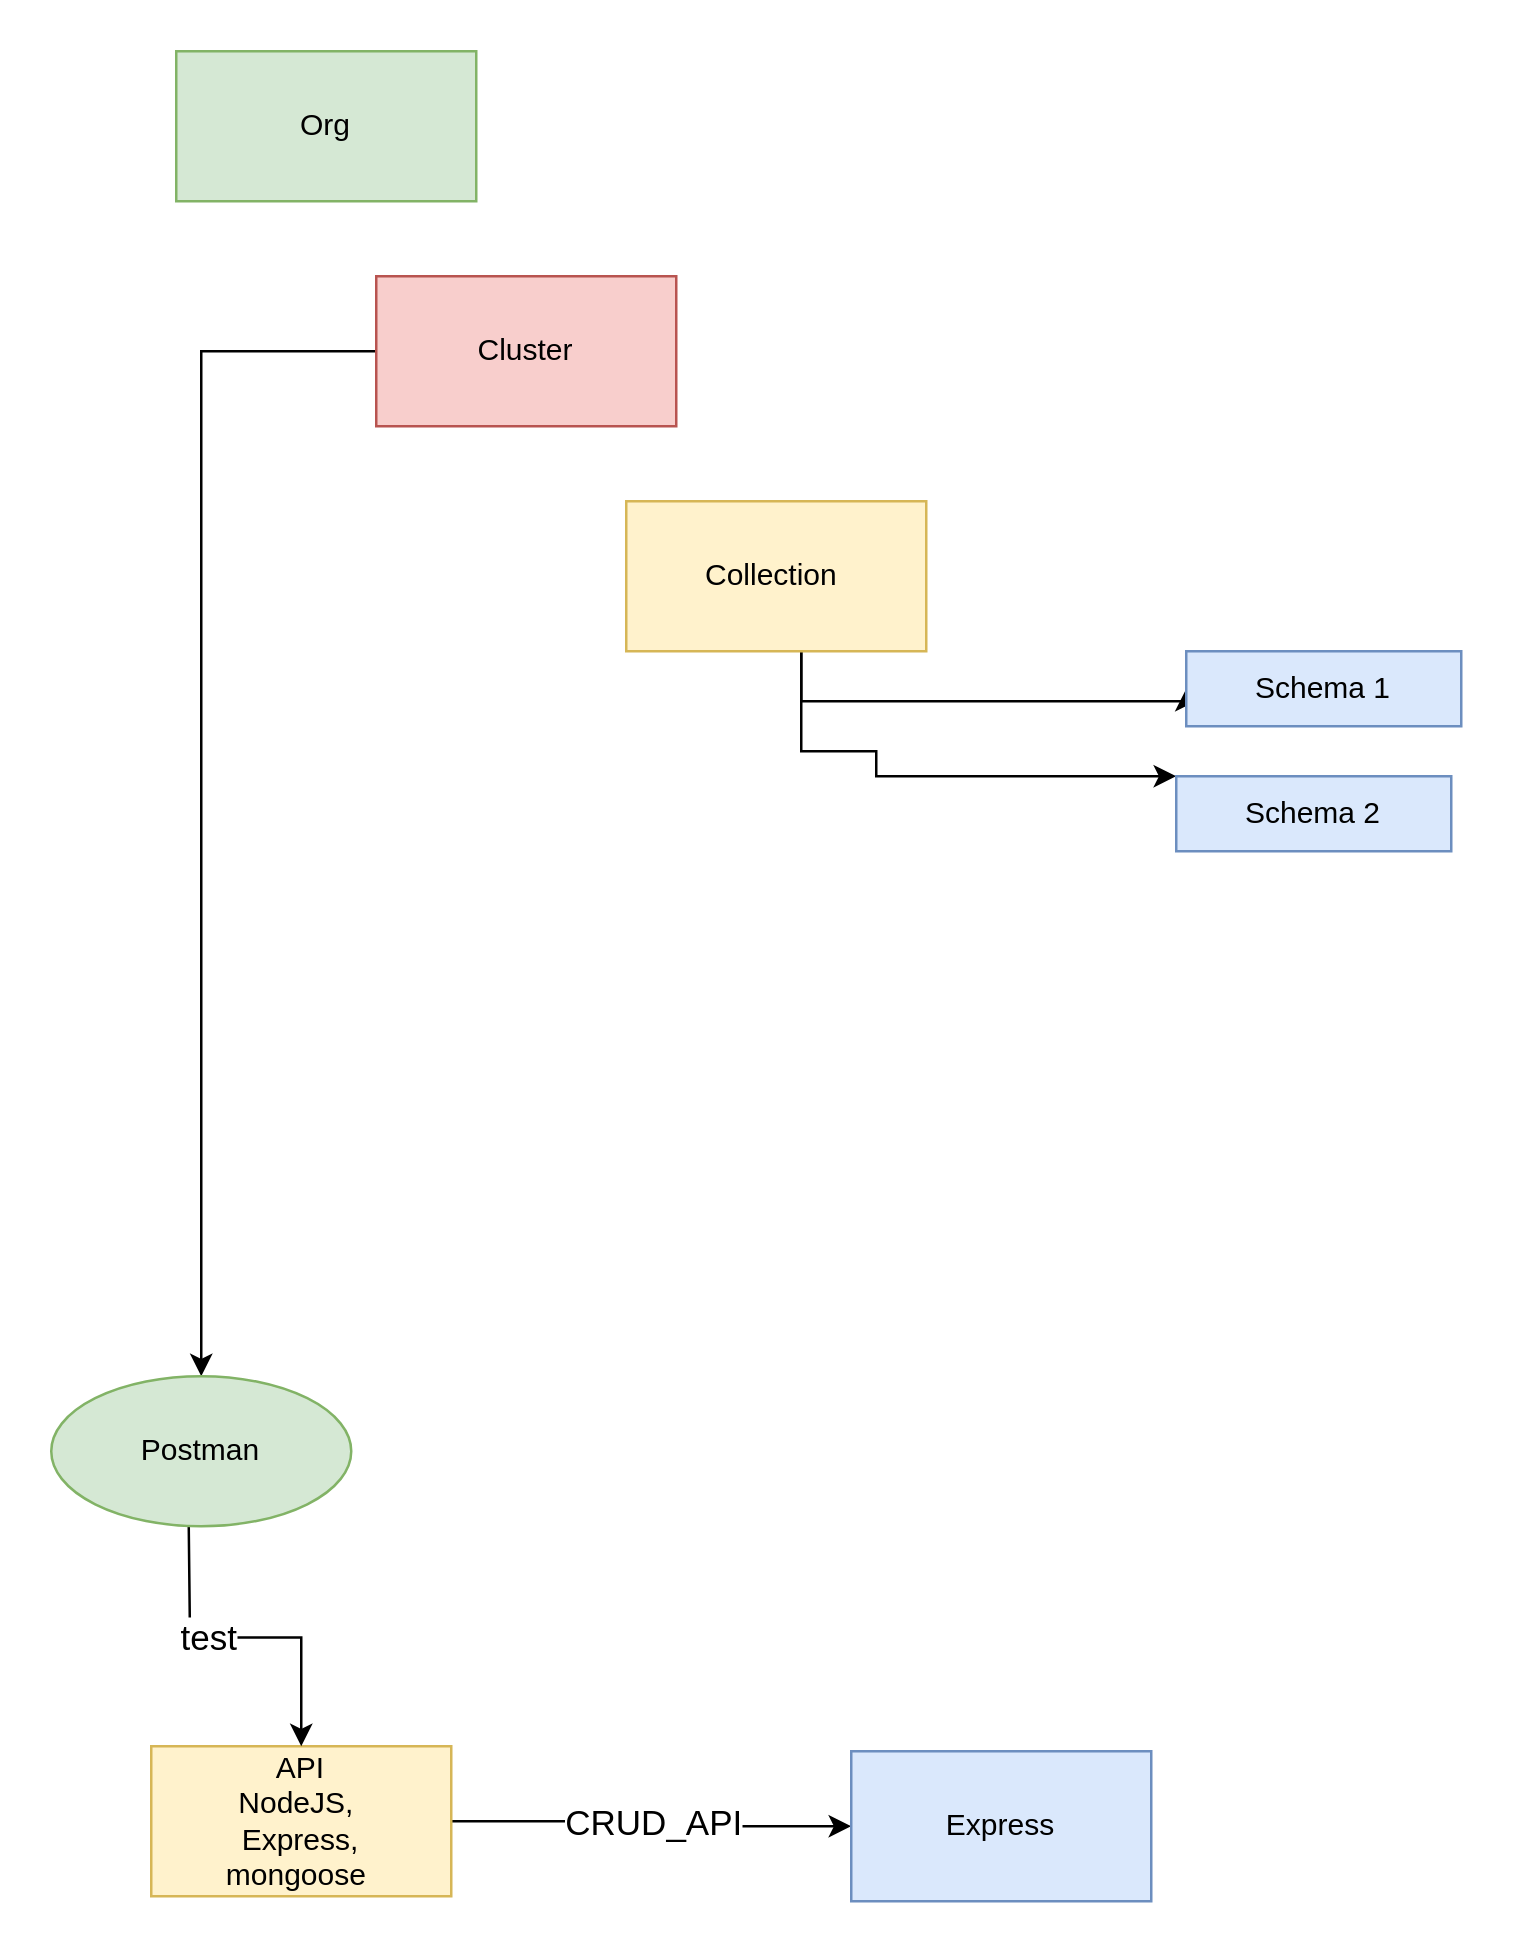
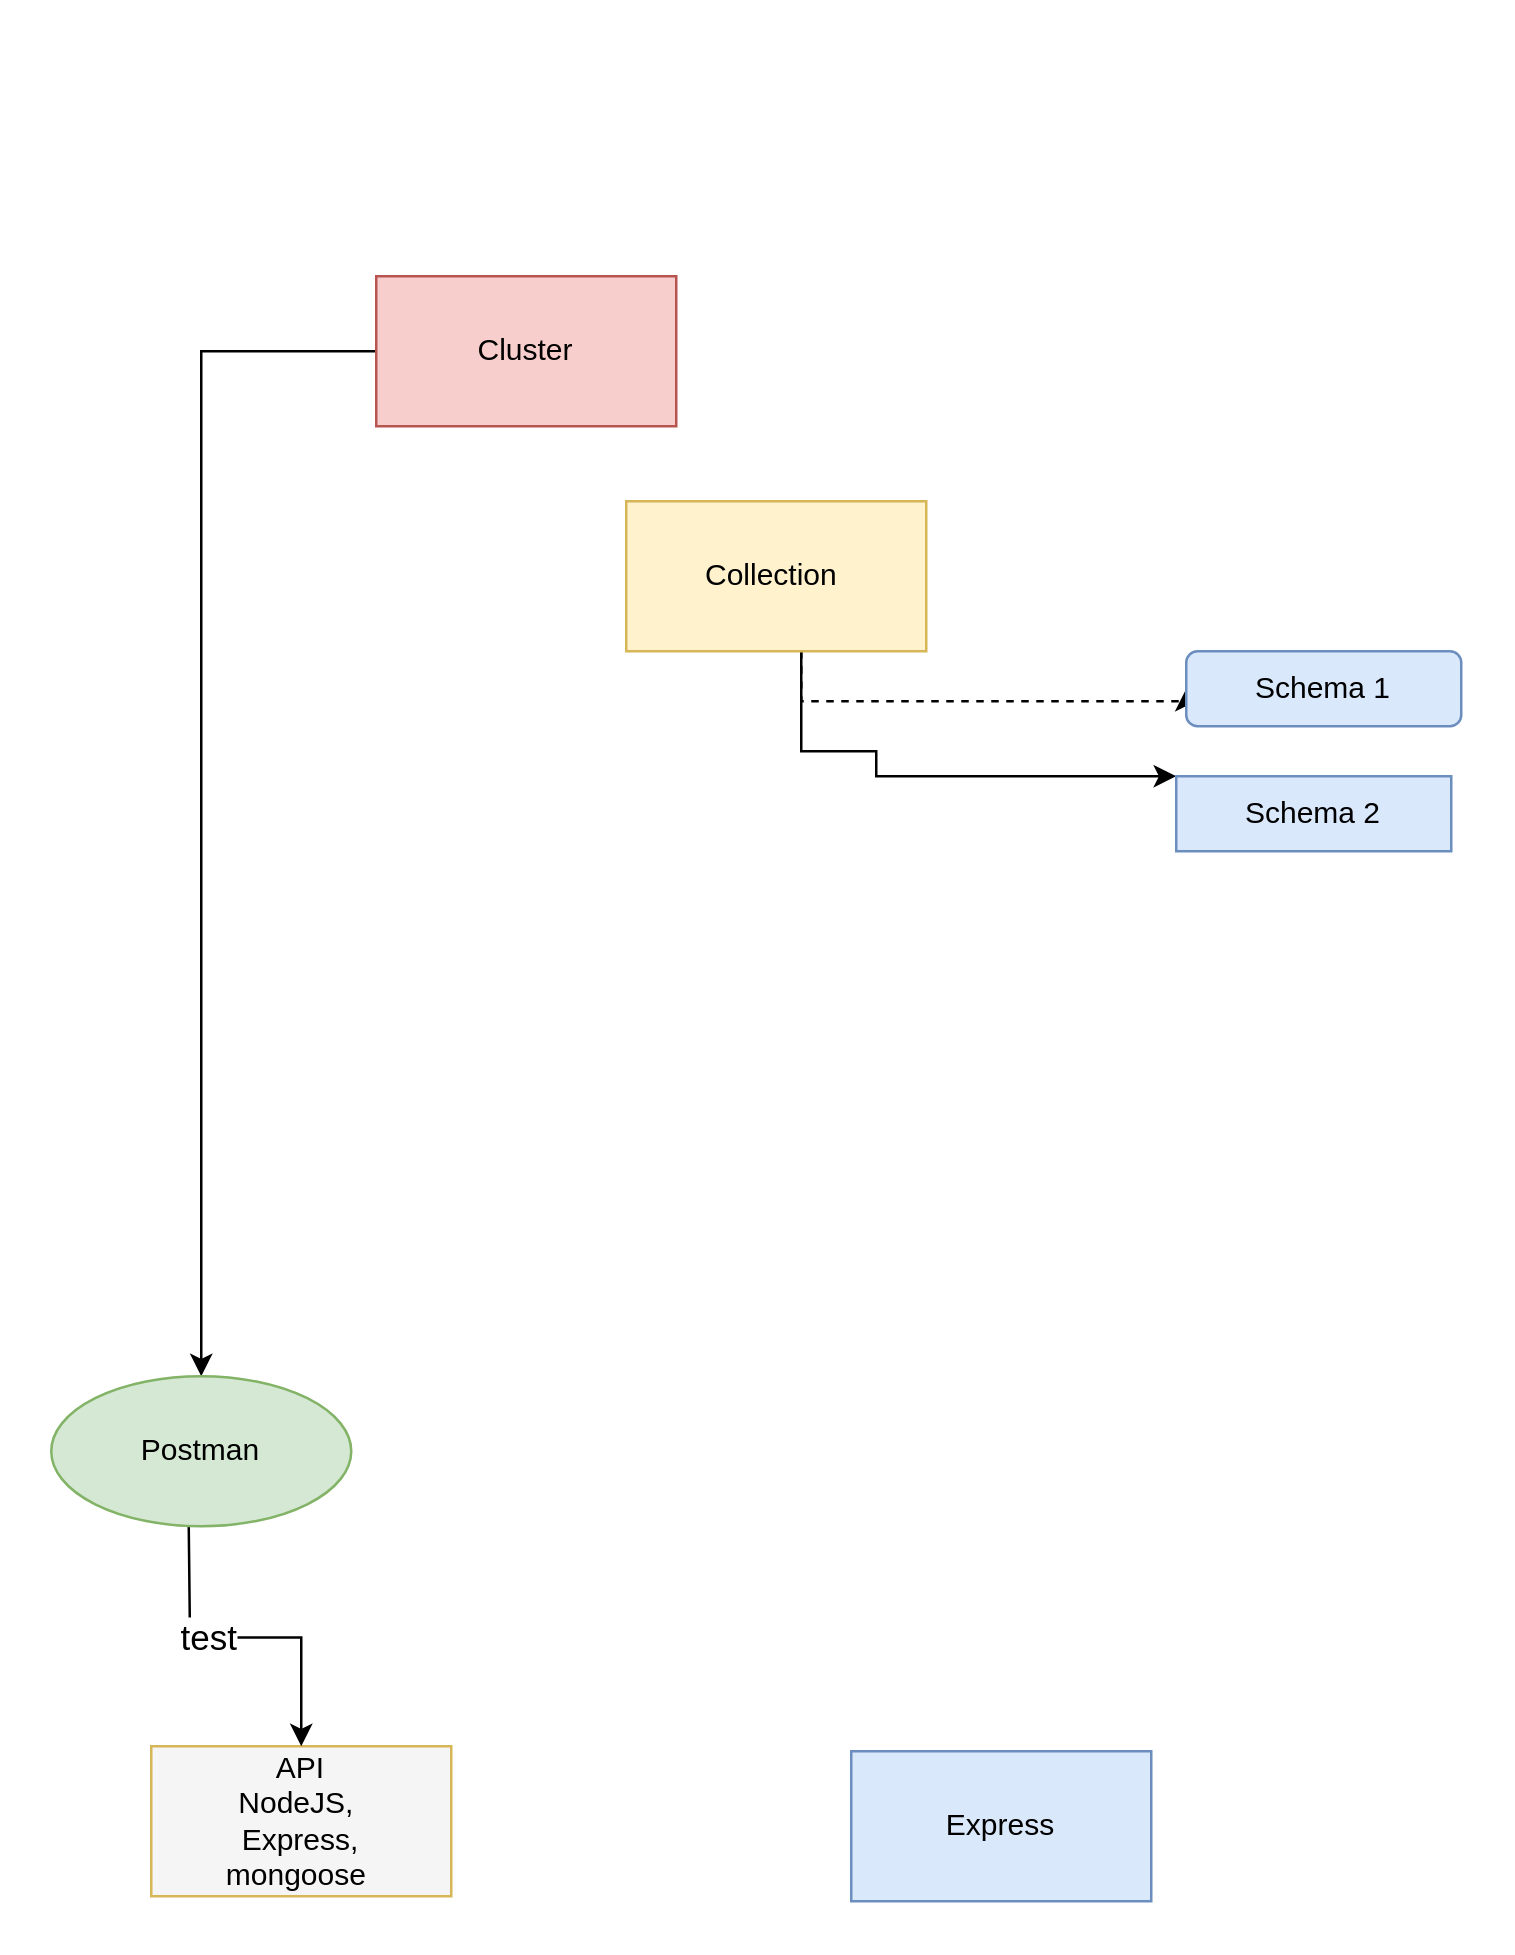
- <mxCell id="2" value="Org" style="rounded=0;whiteSpace=wrap;html=1;fillColor=#d5e8d4;strokeColor=#82b366;" parent="1" vertex="1"><mxGeometry x="70" y="20" width="120" height="60" as="geometry" /></mxCell>
- <mxCell id="9" value="Schema 1" style="rounded=0;whiteSpace=wrap;html=1;fillColor=#dae8fc;strokeColor=#6c8ebf;" parent="1" vertex="1"><mxGeometry x="474" y="260" width="110" height="30" as="geometry" /></mxCell>
+ <mxCell id="9" value="Schema 1" style="whiteSpace=wrap;html=1;fillColor=#dae8fc;strokeColor=#6c8ebf;rounded=1;" parent="1" vertex="1"><mxGeometry x="474" y="260" width="110" height="30" as="geometry" /></mxCell>
- <mxCell id="6" style="edgeStyle=orthogonalEdgeStyle;rounded=0;orthogonalLoop=1;jettySize=auto;html=1;entryX=0;entryY=0.5;entryDx=0;entryDy=0;" parent="1" source="8" target="9" edge="1"><mxGeometry relative="1" as="geometry"><Array as="points"><mxPoint x="320" y="280" /></Array></mxGeometry></mxCell>
+ <mxCell id="6" style="edgeStyle=orthogonalEdgeStyle;rounded=0;orthogonalLoop=1;jettySize=auto;html=1;entryX=0;entryY=0.5;entryDx=0;entryDy=0;dashed=1;" parent="1" source="8" target="9" edge="1"><mxGeometry relative="1" as="geometry"><Array as="points"><mxPoint x="320" y="280" /></Array></mxGeometry></mxCell>
- <mxCell id="14" value="API&lt;br&gt;NodeJS,&amp;nbsp;&lt;br&gt;Express,&lt;br&gt;mongoose&amp;nbsp;" style="rounded=0;whiteSpace=wrap;html=1;fillColor=#fff2cc;strokeColor=#d6b656;" parent="1" vertex="1"><mxGeometry x="60" y="698" width="120" height="60" as="geometry" /></mxCell>
+ <mxCell id="14" value="API&lt;br&gt;NodeJS,&amp;nbsp;&lt;br&gt;Express,&lt;br&gt;mongoose&amp;nbsp;" style="rounded=0;whiteSpace=wrap;html=1;fillColor=#f5f5f5;strokeColor=#d6b656;" parent="1" vertex="1"><mxGeometry x="60" y="698" width="120" height="60" as="geometry" /></mxCell>
- <mxCell id="11" style="edgeStyle=orthogonalEdgeStyle;rounded=0;orthogonalLoop=1;jettySize=auto;html=1;entryX=0;entryY=0.5;entryDx=0;entryDy=0;" parent="1" source="14" target="15" edge="1"><mxGeometry relative="1" as="geometry" /></mxCell>
- <mxCell id="12" value="API" style="edgeLabel;html=1;align=center;verticalAlign=middle;resizable=0;points=[];" parent="11" vertex="1" connectable="0"><mxGeometry x="-0.062" y="3" relative="1" as="geometry"><mxPoint as="offset" /></mxGeometry></mxCell>
- <mxCell id="13" value="CRUD_API&lt;br style=&quot;font-size: 14px;&quot;&gt;" style="edgeLabel;html=1;align=center;verticalAlign=middle;resizable=0;points=[];spacing=5;fontSize=14;" parent="11" vertex="1" connectable="0"><mxGeometry x="-0.01" relative="1" as="geometry"><mxPoint as="offset" /></mxGeometry></mxCell>
